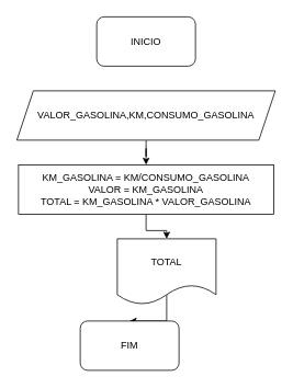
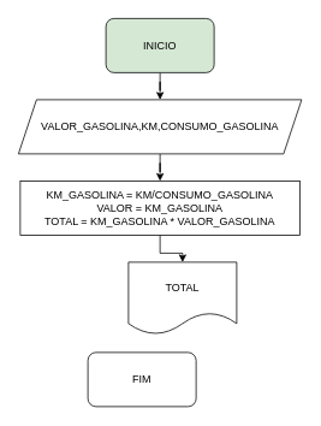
- <mxCell id="3" value="INICIO" style="rounded=1;whiteSpace=wrap;html=1;" vertex="1" parent="1"><mxGeometry x="117" y="20" width="120" height="60" as="geometry" /></mxCell>
+ <mxCell id="3" value="INICIO" style="rounded=1;whiteSpace=wrap;html=1;fillColor=#d5e8d4;" vertex="1" parent="1"><mxGeometry x="117" y="20" width="120" height="60" as="geometry" /></mxCell>
+ <mxCell id="2" style="edgeStyle=orthogonalEdgeStyle;rounded=0;orthogonalLoop=1;jettySize=auto;html=1;entryX=0.5;entryY=0;entryDx=0;entryDy=0;" edge="1" parent="1" source="3" target="5"><mxGeometry relative="1" as="geometry" /></mxCell>
- <mxCell id="8" style="edgeStyle=orthogonalEdgeStyle;rounded=0;orthogonalLoop=1;jettySize=auto;html=1;entryX=0.5;entryY=0;entryDx=0;entryDy=0;exitX=0.5;exitY=0.825;exitDx=0;exitDy=0;exitPerimeter=0;" edge="1" parent="1" source="9" target="10"><mxGeometry relative="1" as="geometry" /></mxCell>
